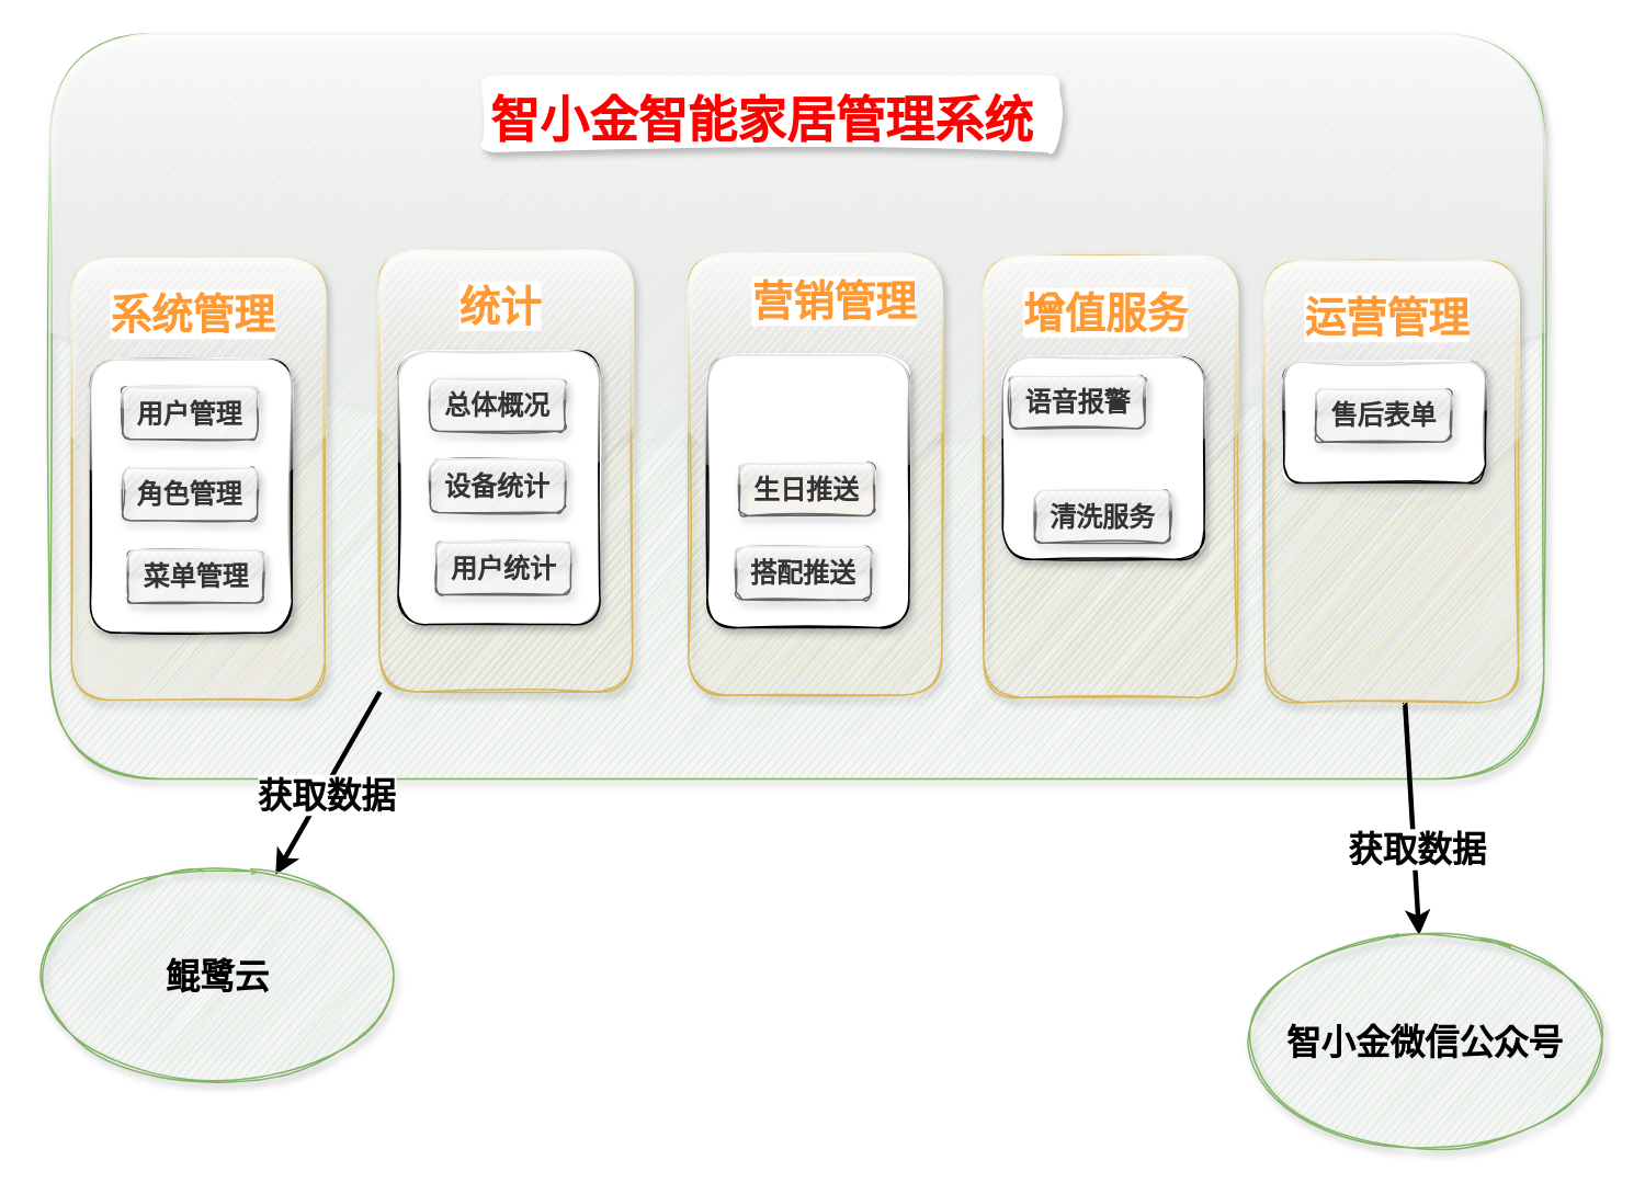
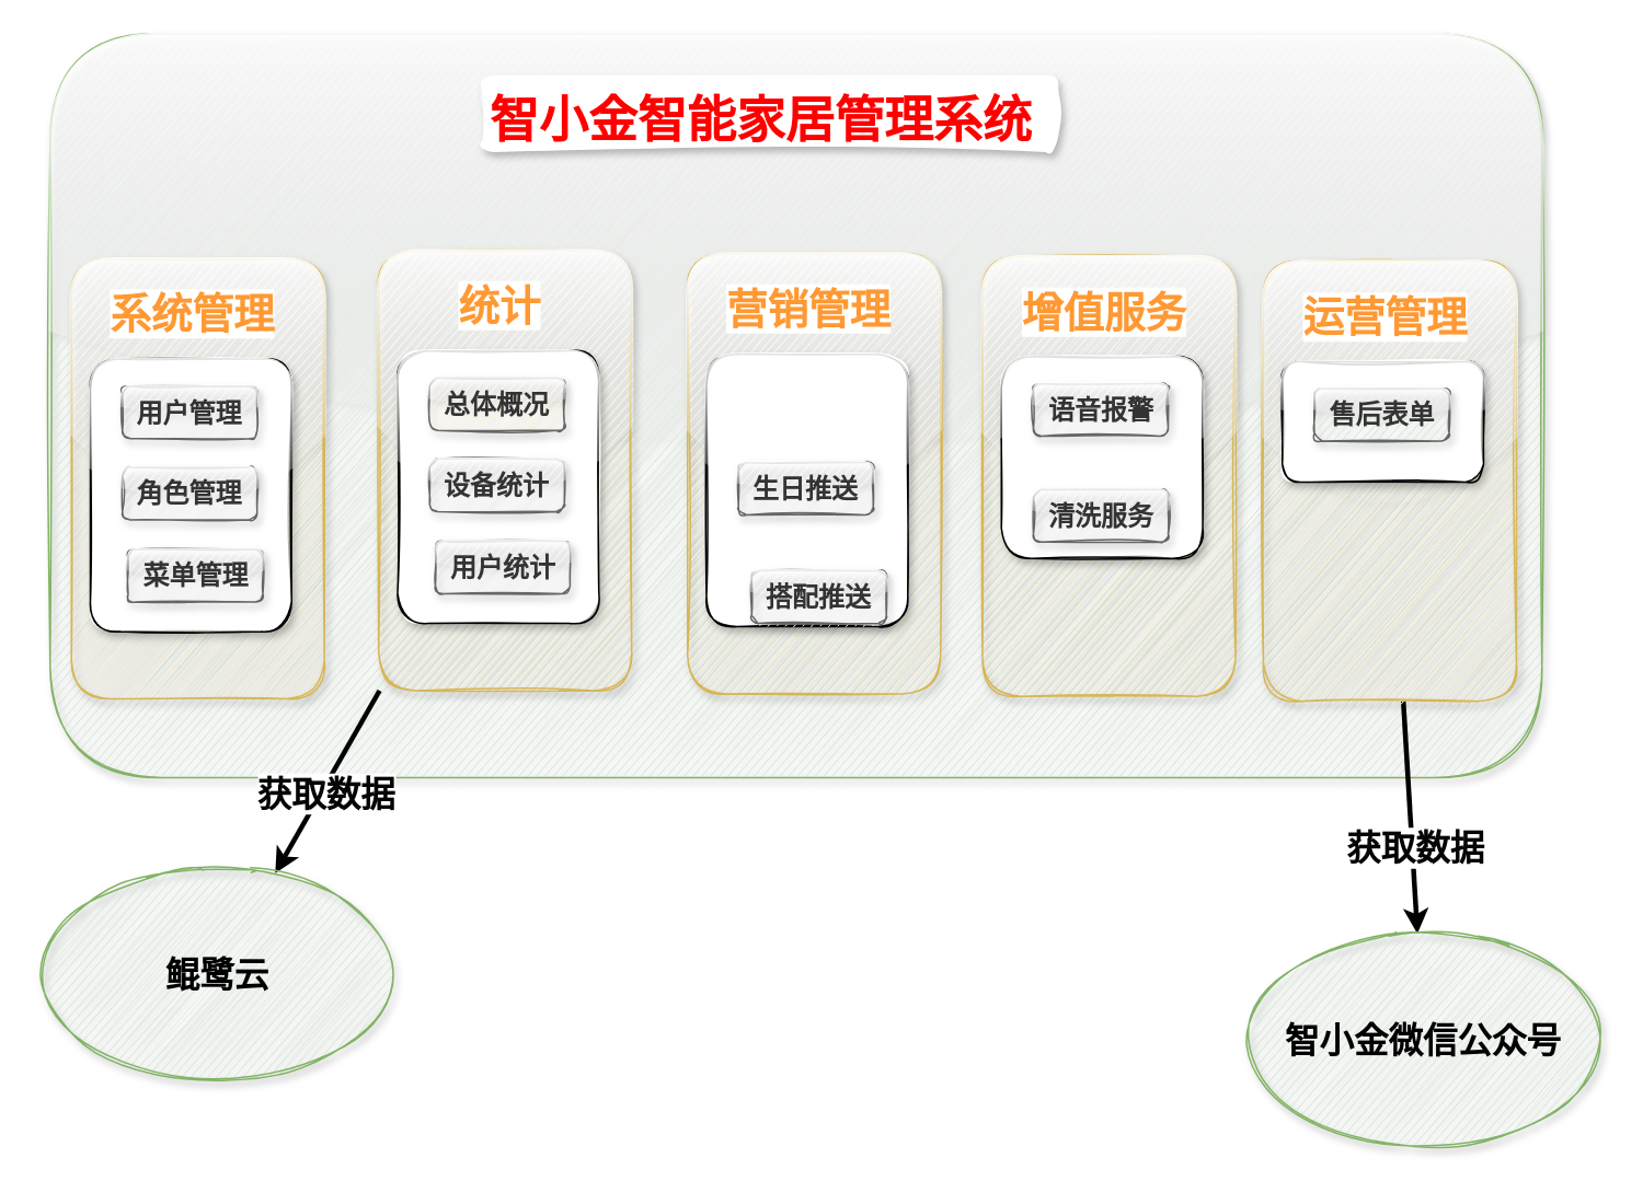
- <mxCell id="18" value="营销管理" style="text;html=1;strokeColor=none;fillColor=none;align=center;verticalAlign=middle;whiteSpace=wrap;rounded=1;fontSize=25;fontStyle=1;labelBackgroundColor=default;labelBorderColor=none;glass=1;shadow=1;sketch=1;fontColor=#FF9933;" vertex="1" parent="1"><mxGeometry x="447" y="167" width="120" height="30" as="geometry" /></mxCell>
+ <mxCell id="18" value="营销管理" style="text;html=1;strokeColor=none;fillColor=none;align=center;verticalAlign=middle;whiteSpace=wrap;rounded=1;fontSize=25;fontStyle=1;labelBackgroundColor=default;labelBorderColor=none;glass=1;shadow=1;sketch=1;fontColor=#FF9933;" vertex="1" parent="1"><mxGeometry x="432" y="172" width="120" height="30" as="geometry" /></mxCell>
- <mxCell id="25" value="语音报警" style="rounded=1;whiteSpace=wrap;html=1;fontSize=16;fontStyle=1;fillColor=#f5f5f5;strokeColor=#666666;fontColor=#333333;shadow=1;glass=1;sketch=1;" vertex="1" parent="1"><mxGeometry x="613.5" y="228" width="82" height="32" as="geometry" /></mxCell>
+ <mxCell id="25" value="语音报警" style="rounded=1;whiteSpace=wrap;html=1;fontSize=16;fontStyle=1;fillColor=#f5f5f5;strokeColor=#666666;fontColor=#333333;shadow=1;glass=1;sketch=1;" vertex="1" parent="1"><mxGeometry x="628.5" y="233" width="82" height="32" as="geometry" /></mxCell>
- <mxCell id="12" value="总体概况" style="rounded=1;whiteSpace=wrap;html=1;fontSize=16;fontStyle=1;fillColor=#f5f5f5;strokeColor=#666666;fontColor=#333333;shadow=1;glass=1;sketch=1;" vertex="1" parent="1"><mxGeometry x="261" y="229.5" width="82" height="32" as="geometry" /></mxCell>
+ <mxCell id="12" value="总体概况" style="rounded=1;whiteSpace=wrap;html=1;fontSize=16;fontStyle=1;fillColor=#fff2cc;strokeColor=#666666;fontColor=#333333;shadow=1;glass=1;sketch=1;" vertex="1" parent="1"><mxGeometry x="261" y="229.5" width="82" height="32" as="geometry" /></mxCell>
- <mxCell id="32" value="售后表单" style="rounded=1;whiteSpace=wrap;html=1;fontSize=16;fontStyle=1;fillColor=#f5f5f5;strokeColor=#666666;fontColor=#333333;shadow=1;glass=1;sketch=1;" vertex="1" parent="1"><mxGeometry x="799.5" y="236" width="82" height="32" as="geometry" /></mxCell>
+ <mxCell id="32" value="售后表单" style="rounded=1;whiteSpace=wrap;html=1;fontSize=16;fontStyle=1;fillColor=#d5e8d4;strokeColor=#666666;fontColor=#333333;shadow=1;glass=1;sketch=1;" vertex="1" parent="1"><mxGeometry x="799.5" y="236" width="82" height="32" as="geometry" /></mxCell>
- <mxCell id="19" value="生日推送" style="rounded=1;whiteSpace=wrap;html=1;fontSize=16;fontStyle=1;fillColor=#fff2cc;strokeColor=#666666;fontColor=#333333;glass=1;shadow=1;sketch=1;" vertex="1" parent="1"><mxGeometry x="449" y="281" width="82" height="32" as="geometry" /></mxCell>
+ <mxCell id="19" value="生日推送" style="rounded=1;whiteSpace=wrap;html=1;fontSize=16;fontStyle=1;fillColor=#f5f5f5;strokeColor=#666666;fontColor=#333333;glass=1;shadow=1;sketch=1;" vertex="1" parent="1"><mxGeometry x="449" y="281" width="82" height="32" as="geometry" /></mxCell>
- <mxCell id="20" value="搭配推送" style="rounded=1;whiteSpace=wrap;html=1;fontSize=16;fontStyle=1;fillColor=#f5f5f5;strokeColor=#666666;fontColor=#333333;glass=1;shadow=1;sketch=1;" vertex="1" parent="1"><mxGeometry x="447" y="332" width="82" height="32" as="geometry" /></mxCell>
+ <mxCell id="20" value="搭配推送" style="rounded=1;whiteSpace=wrap;html=1;fontSize=16;fontStyle=1;fillColor=#f5f5f5;strokeColor=#666666;fontColor=#333333;glass=1;shadow=1;sketch=1;" vertex="1" parent="1"><mxGeometry x="457" y="347" width="82" height="32" as="geometry" /></mxCell>
